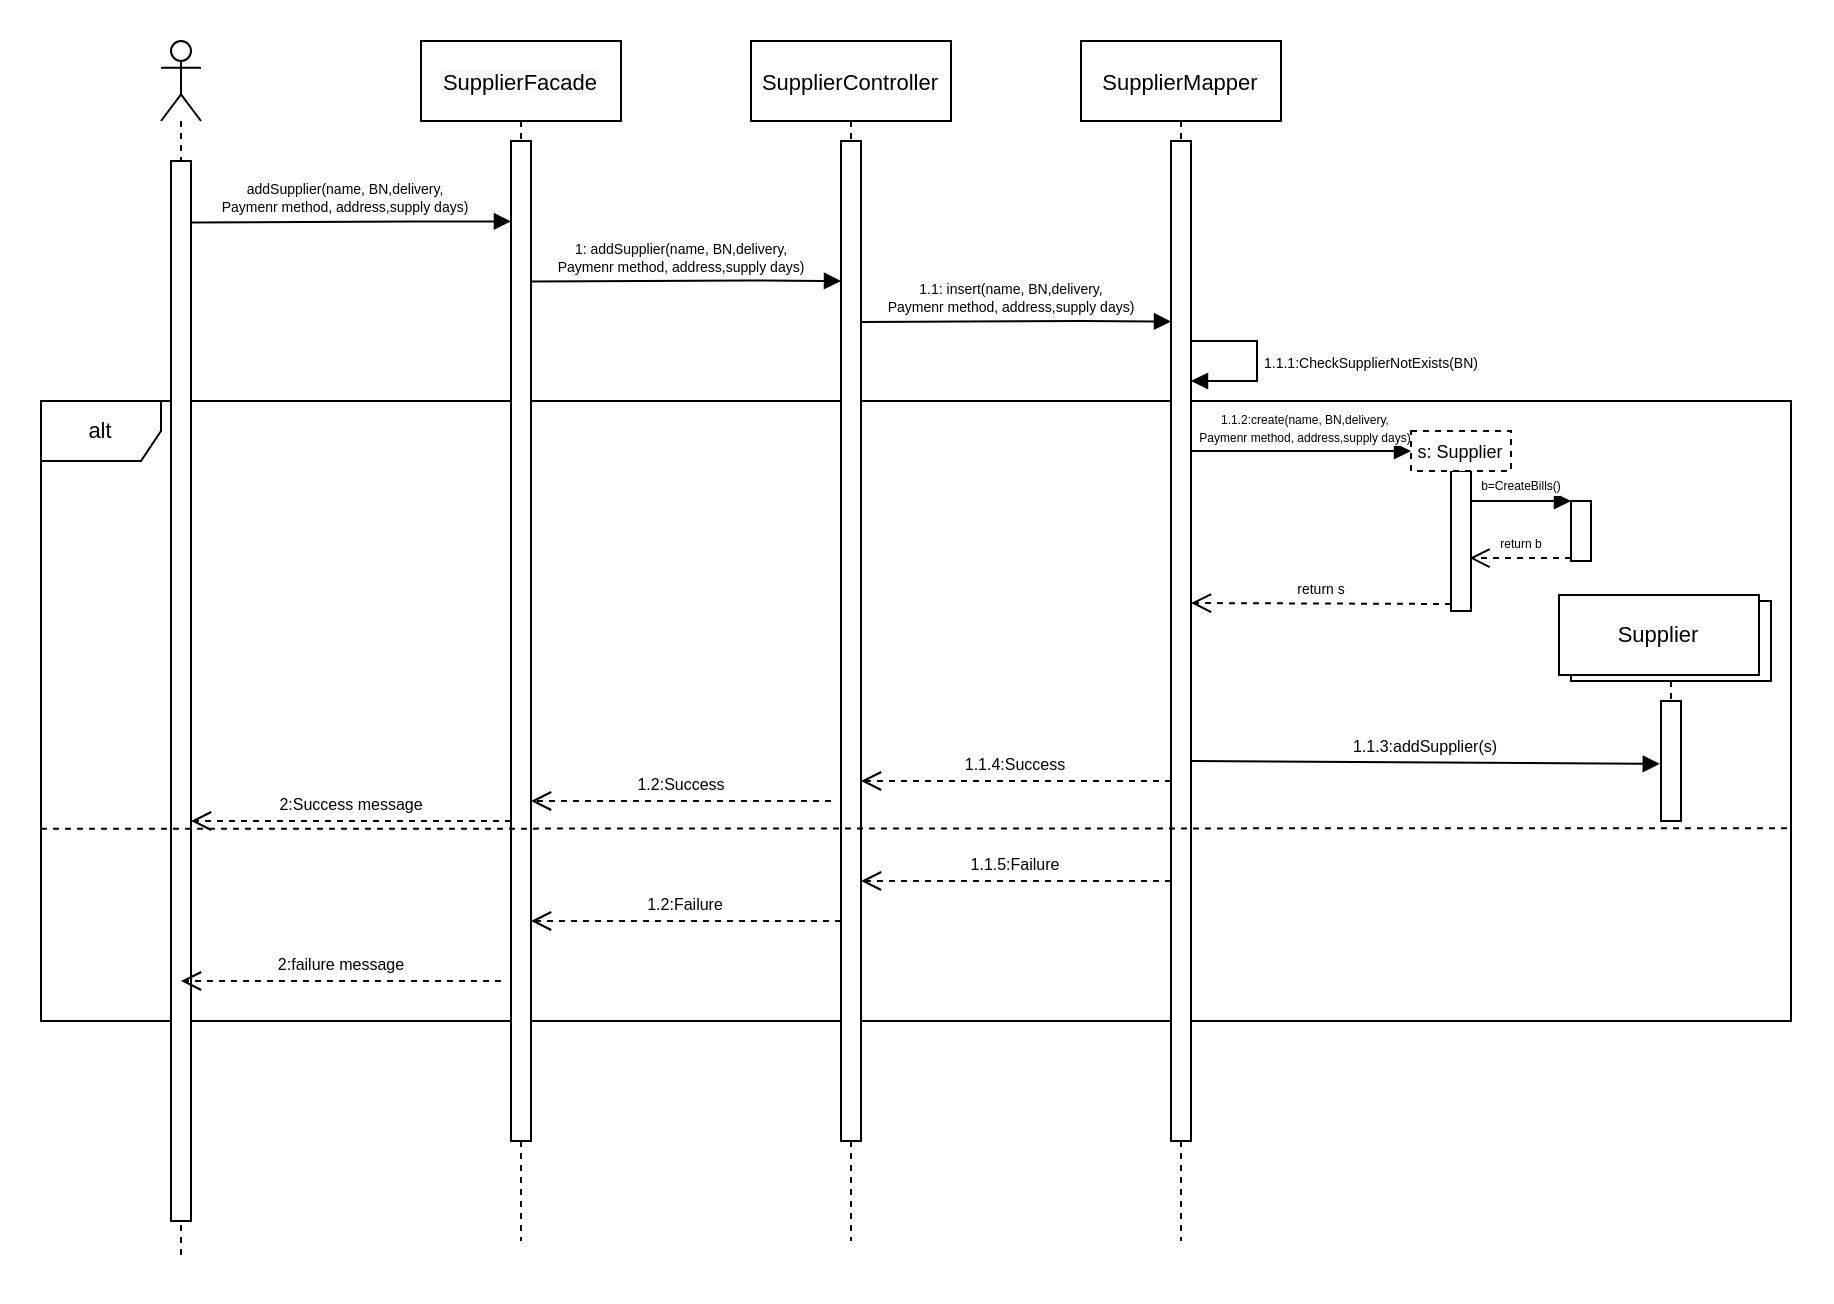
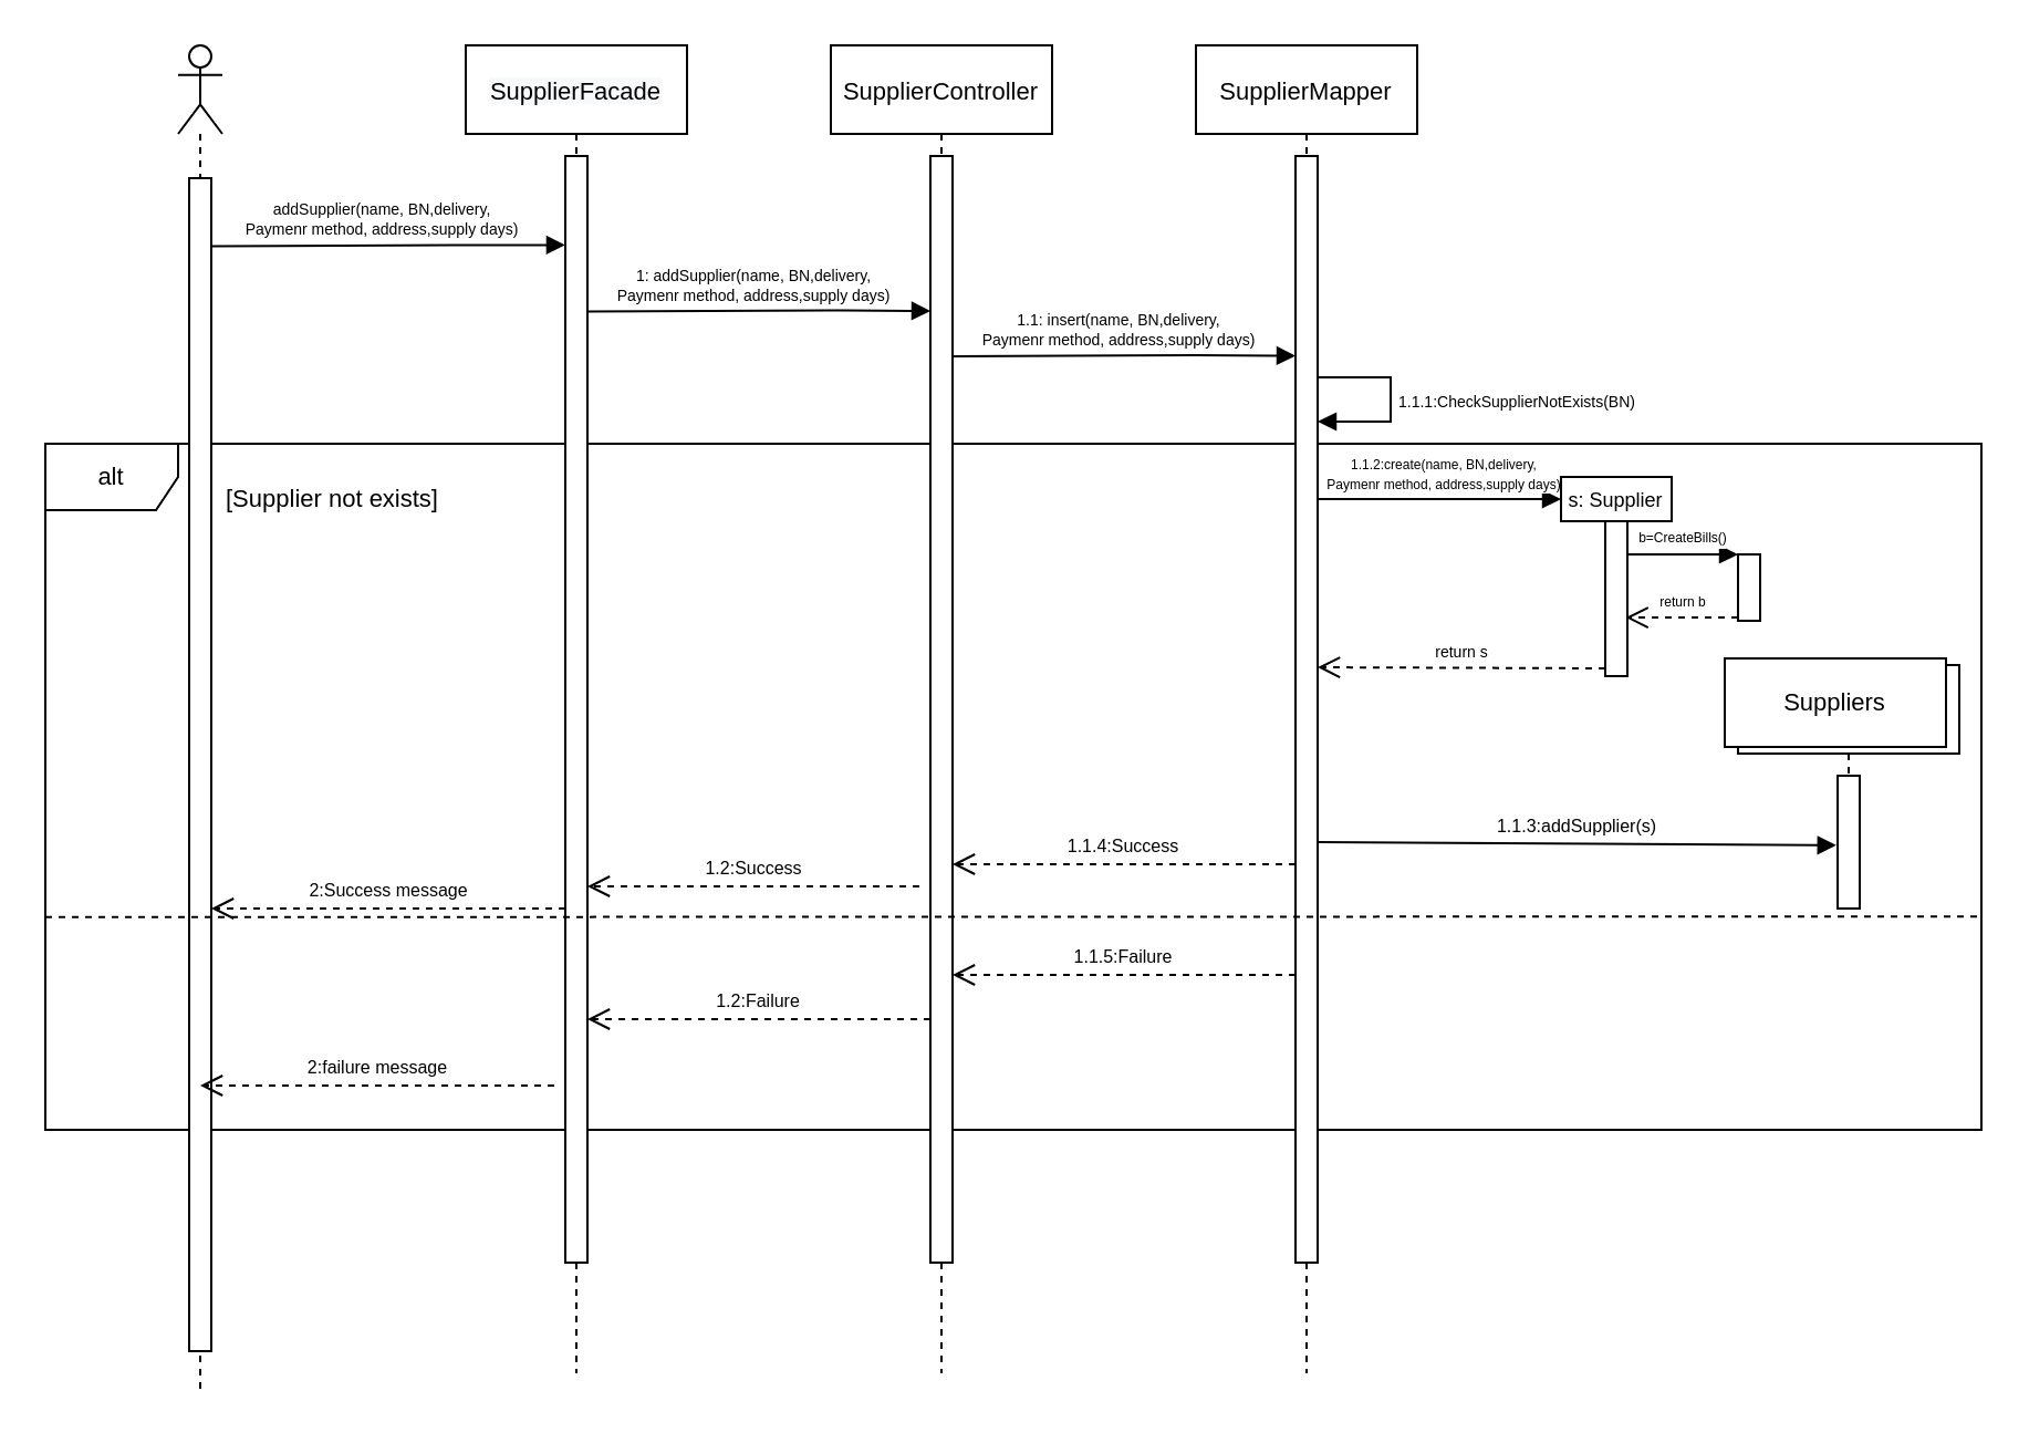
+ <mxCell id="19" value="[Supplier not exists]" style="text;html=1;strokeColor=none;fillColor=none;align=center;verticalAlign=middle;whiteSpace=wrap;rounded=0;fontSize=11;" vertex="1" parent="1"><mxGeometry x="100" y="210" width="100" height="30" as="geometry" /></mxCell>
- <mxCell id="30" value="&lt;font style=&quot;font-size: 9px;&quot;&gt;s: Supplier&lt;/font&gt;" style="rounded=0;whiteSpace=wrap;html=1;fontSize=11;dashed=1;" vertex="1" parent="1"><mxGeometry x="705" y="215" width="50" height="20" as="geometry" /></mxCell>
+ <mxCell id="30" value="&lt;font style=&quot;font-size: 9px;&quot;&gt;s: Supplier&lt;/font&gt;" style="rounded=0;whiteSpace=wrap;html=1;fontSize=11;" vertex="1" parent="1"><mxGeometry x="705" y="215" width="50" height="20" as="geometry" /></mxCell>
- <mxCell id="16" value="Supplier" style="rounded=0;whiteSpace=wrap;html=1;fontSize=11;" vertex="1" parent="15"><mxGeometry x="-6" y="-3" width="100" height="40" as="geometry" /></mxCell>
+ <mxCell id="16" value="Suppliers" style="rounded=0;whiteSpace=wrap;html=1;fontSize=11;" vertex="1" parent="15"><mxGeometry x="-6" y="-3" width="100" height="40" as="geometry" /></mxCell>
